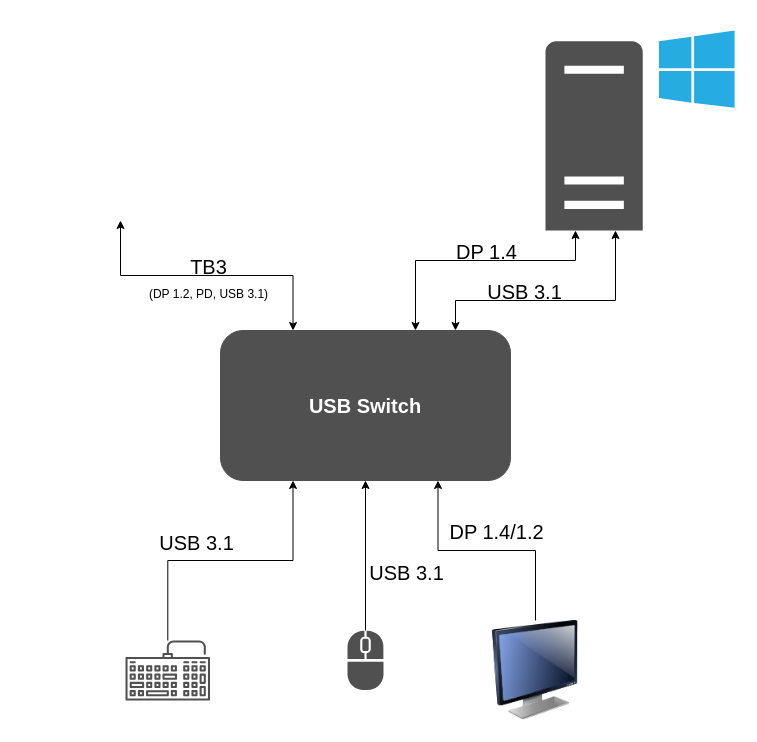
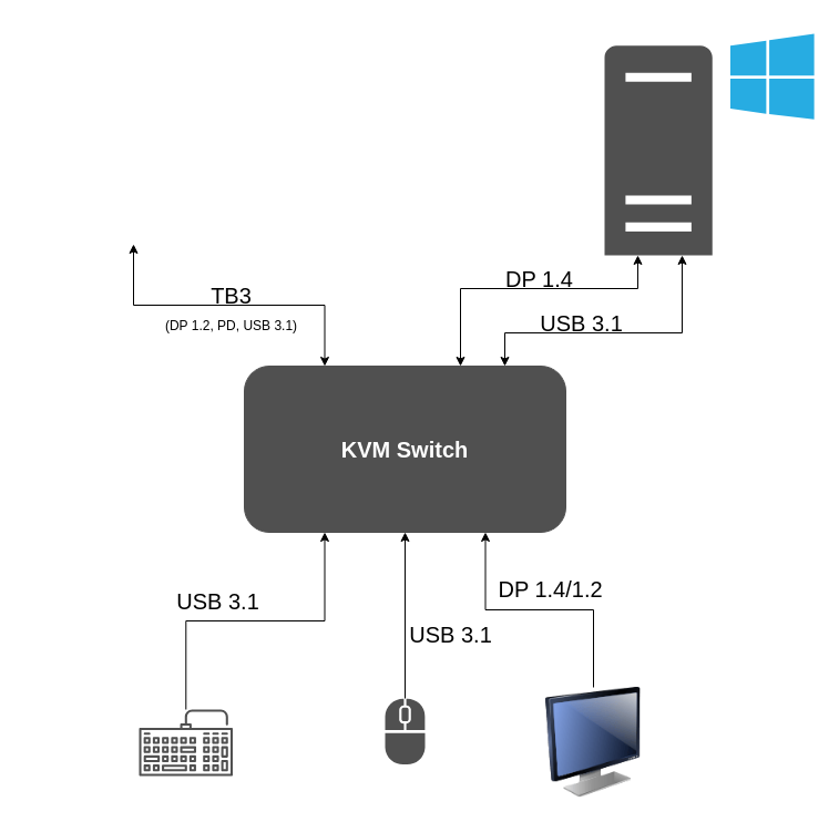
- <mxCell id="17" value="&lt;font color=&quot;#ffffff&quot; style=&quot;font-size: 20px&quot;&gt;&lt;b&gt;USB Switch&lt;/b&gt;&lt;/font&gt;" style="rounded=1;whiteSpace=wrap;html=1;strokeColor=#505050;fillColor=#505050;" vertex="1" parent="1"><mxGeometry x="220" y="330" width="290" height="150" as="geometry" /></mxCell>
+ <mxCell id="17" value="&lt;font color=&quot;#ffffff&quot; style=&quot;font-size: 20px&quot;&gt;&lt;b&gt;KVM Switch&lt;/b&gt;&lt;/font&gt;" style="rounded=1;whiteSpace=wrap;html=1;strokeColor=#505050;fillColor=#505050;" vertex="1" parent="1"><mxGeometry x="220" y="330" width="290" height="150" as="geometry" /></mxCell>
